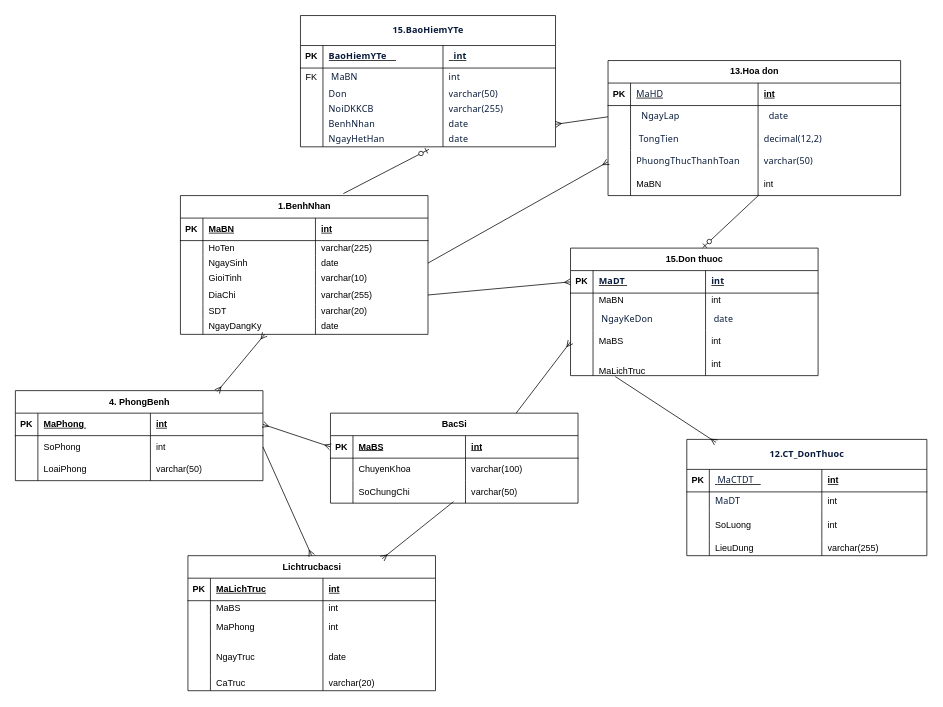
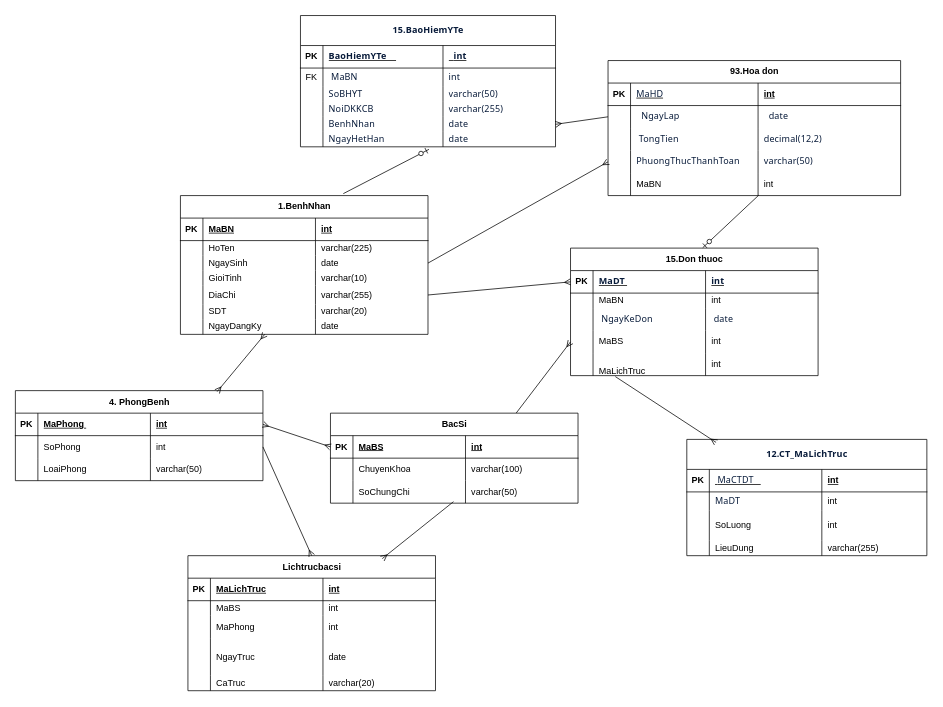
- <mxCell id="52" value="13.Hoa don" style="shape=table;startSize=30;container=1;collapsible=1;childLayout=tableLayout;fixedRows=1;rowLines=0;fontStyle=1;align=center;resizeLast=1;html=1;" vertex="1" parent="1"><mxGeometry x="810" y="80" width="390" height="180" as="geometry" /></mxCell>
+ <mxCell id="52" value="93.Hoa don" style="shape=table;startSize=30;container=1;collapsible=1;childLayout=tableLayout;fixedRows=1;rowLines=0;fontStyle=1;align=center;resizeLast=1;html=1;" vertex="1" parent="1"><mxGeometry x="810" y="80" width="390" height="180" as="geometry" /></mxCell>
- <mxCell id="97" value="&lt;span style=&quot;color: rgb(8, 27, 58); font-family: SegoeuiPc, &amp;quot;Segoe UI&amp;quot;, &amp;quot;San Francisco&amp;quot;, &amp;quot;Helvetica Neue&amp;quot;, Helvetica, &amp;quot;Lucida Grande&amp;quot;, Roboto, Ubuntu, Tahoma, &amp;quot;Microsoft Sans Serif&amp;quot;, Arial, sans-serif; letter-spacing: 0.2px; white-space-collapse: preserve; background-color: rgb(255, 255, 255);&quot;&gt;&lt;font&gt;Don&lt;/font&gt;&lt;/span&gt;" style="shape=partialRectangle;connectable=0;fillColor=none;top=0;left=0;bottom=0;right=0;align=left;spacingLeft=6;overflow=hidden;whiteSpace=wrap;html=1;" vertex="1" parent="95"><mxGeometry x="30" width="160" height="20" as="geometry"><mxRectangle width="160" height="20" as="alternateBounds" /></mxGeometry></mxCell>
+ <mxCell id="97" value="&lt;span style=&quot;color: rgb(8, 27, 58); font-family: SegoeuiPc, &amp;quot;Segoe UI&amp;quot;, &amp;quot;San Francisco&amp;quot;, &amp;quot;Helvetica Neue&amp;quot;, Helvetica, &amp;quot;Lucida Grande&amp;quot;, Roboto, Ubuntu, Tahoma, &amp;quot;Microsoft Sans Serif&amp;quot;, Arial, sans-serif; letter-spacing: 0.2px; white-space-collapse: preserve; background-color: rgb(255, 255, 255);&quot;&gt;&lt;font&gt;SoBHYT&lt;/font&gt;&lt;/span&gt;" style="shape=partialRectangle;connectable=0;fillColor=none;top=0;left=0;bottom=0;right=0;align=left;spacingLeft=6;overflow=hidden;whiteSpace=wrap;html=1;" vertex="1" parent="95"><mxGeometry x="30" width="160" height="20" as="geometry"><mxRectangle width="160" height="20" as="alternateBounds" /></mxGeometry></mxCell>
- <mxCell id="111" value="&lt;span style=&quot;color: rgb(8, 27, 58); font-family: SegoeuiPc, &amp;quot;Segoe UI&amp;quot;, &amp;quot;San Francisco&amp;quot;, &amp;quot;Helvetica Neue&amp;quot;, Helvetica, &amp;quot;Lucida Grande&amp;quot;, Roboto, Ubuntu, Tahoma, &amp;quot;Microsoft Sans Serif&amp;quot;, Arial, sans-serif; letter-spacing: 0.2px; text-align: start; white-space: pre-wrap; background-color: rgb(255, 255, 255);&quot;&gt;&lt;font style=&quot;&quot;&gt;12.CT_DonThuoc&lt;/font&gt;&lt;/span&gt;" style="shape=table;startSize=40;container=1;collapsible=1;childLayout=tableLayout;fixedRows=1;rowLines=0;fontStyle=1;align=center;resizeLast=1;html=1;" vertex="1" parent="1"><mxGeometry x="915" y="585" width="320" height="155" as="geometry" /></mxCell>
+ <mxCell id="111" value="&lt;span style=&quot;color: rgb(8, 27, 58); font-family: SegoeuiPc, &amp;quot;Segoe UI&amp;quot;, &amp;quot;San Francisco&amp;quot;, &amp;quot;Helvetica Neue&amp;quot;, Helvetica, &amp;quot;Lucida Grande&amp;quot;, Roboto, Ubuntu, Tahoma, &amp;quot;Microsoft Sans Serif&amp;quot;, Arial, sans-serif; letter-spacing: 0.2px; text-align: start; white-space: pre-wrap; background-color: rgb(255, 255, 255);&quot;&gt;&lt;font style=&quot;&quot;&gt;12.CT_MaLichTruc&lt;/font&gt;&lt;/span&gt;" style="shape=table;startSize=40;container=1;collapsible=1;childLayout=tableLayout;fixedRows=1;rowLines=0;fontStyle=1;align=center;resizeLast=1;html=1;" vertex="1" parent="1"><mxGeometry x="915" y="585" width="320" height="155" as="geometry" /></mxCell>
